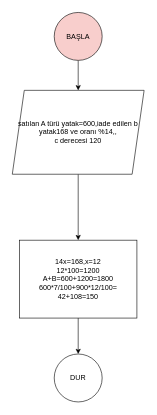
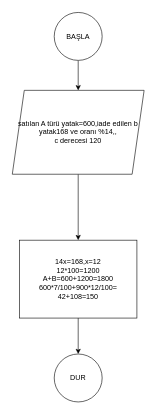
- <mxCell id="4" value="BAŞLA" style="ellipse;whiteSpace=wrap;html=1;aspect=fixed;fillColor=#f8cecc;" vertex="1" parent="1"><mxGeometry x="90" y="20" width="80" height="80" as="geometry" /></mxCell>
+ <mxCell id="4" value="BAŞLA" style="ellipse;whiteSpace=wrap;html=1;aspect=fixed;" vertex="1" parent="1"><mxGeometry x="90" y="20" width="80" height="80" as="geometry" /></mxCell>
